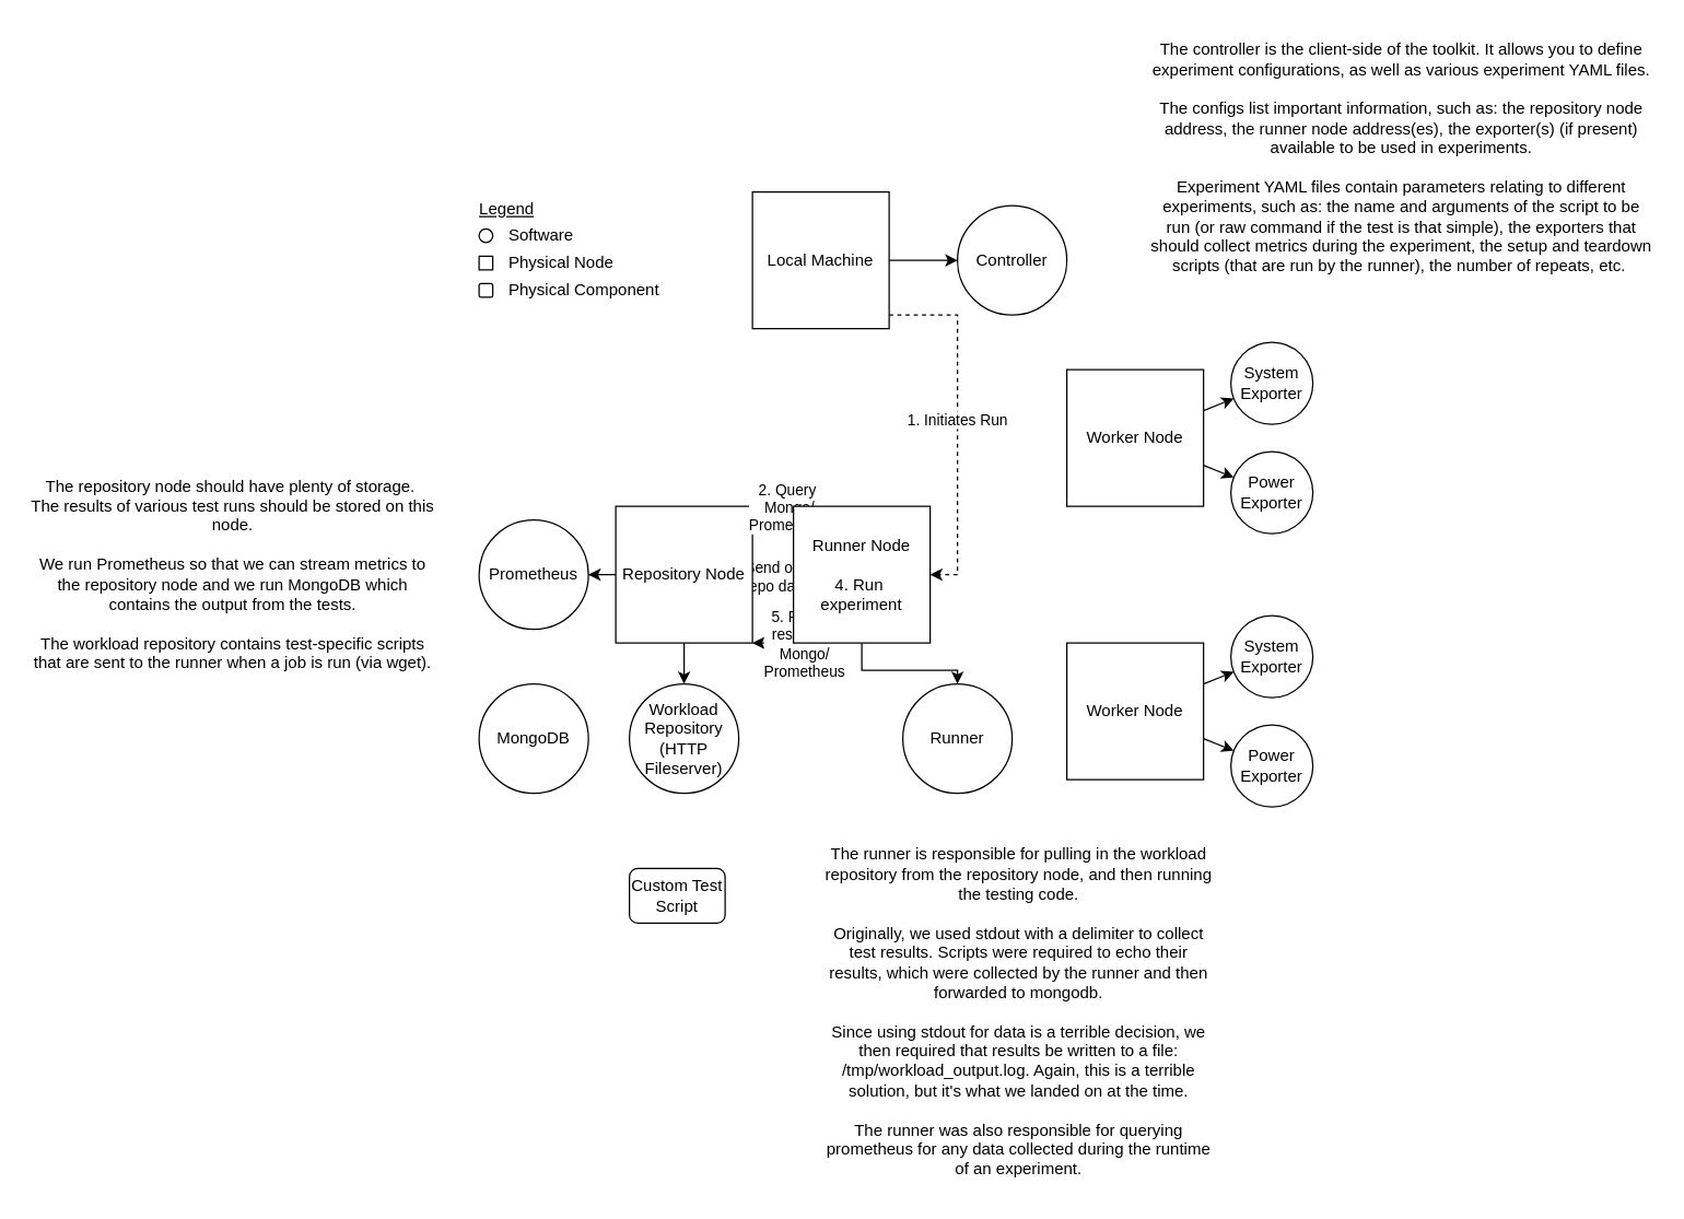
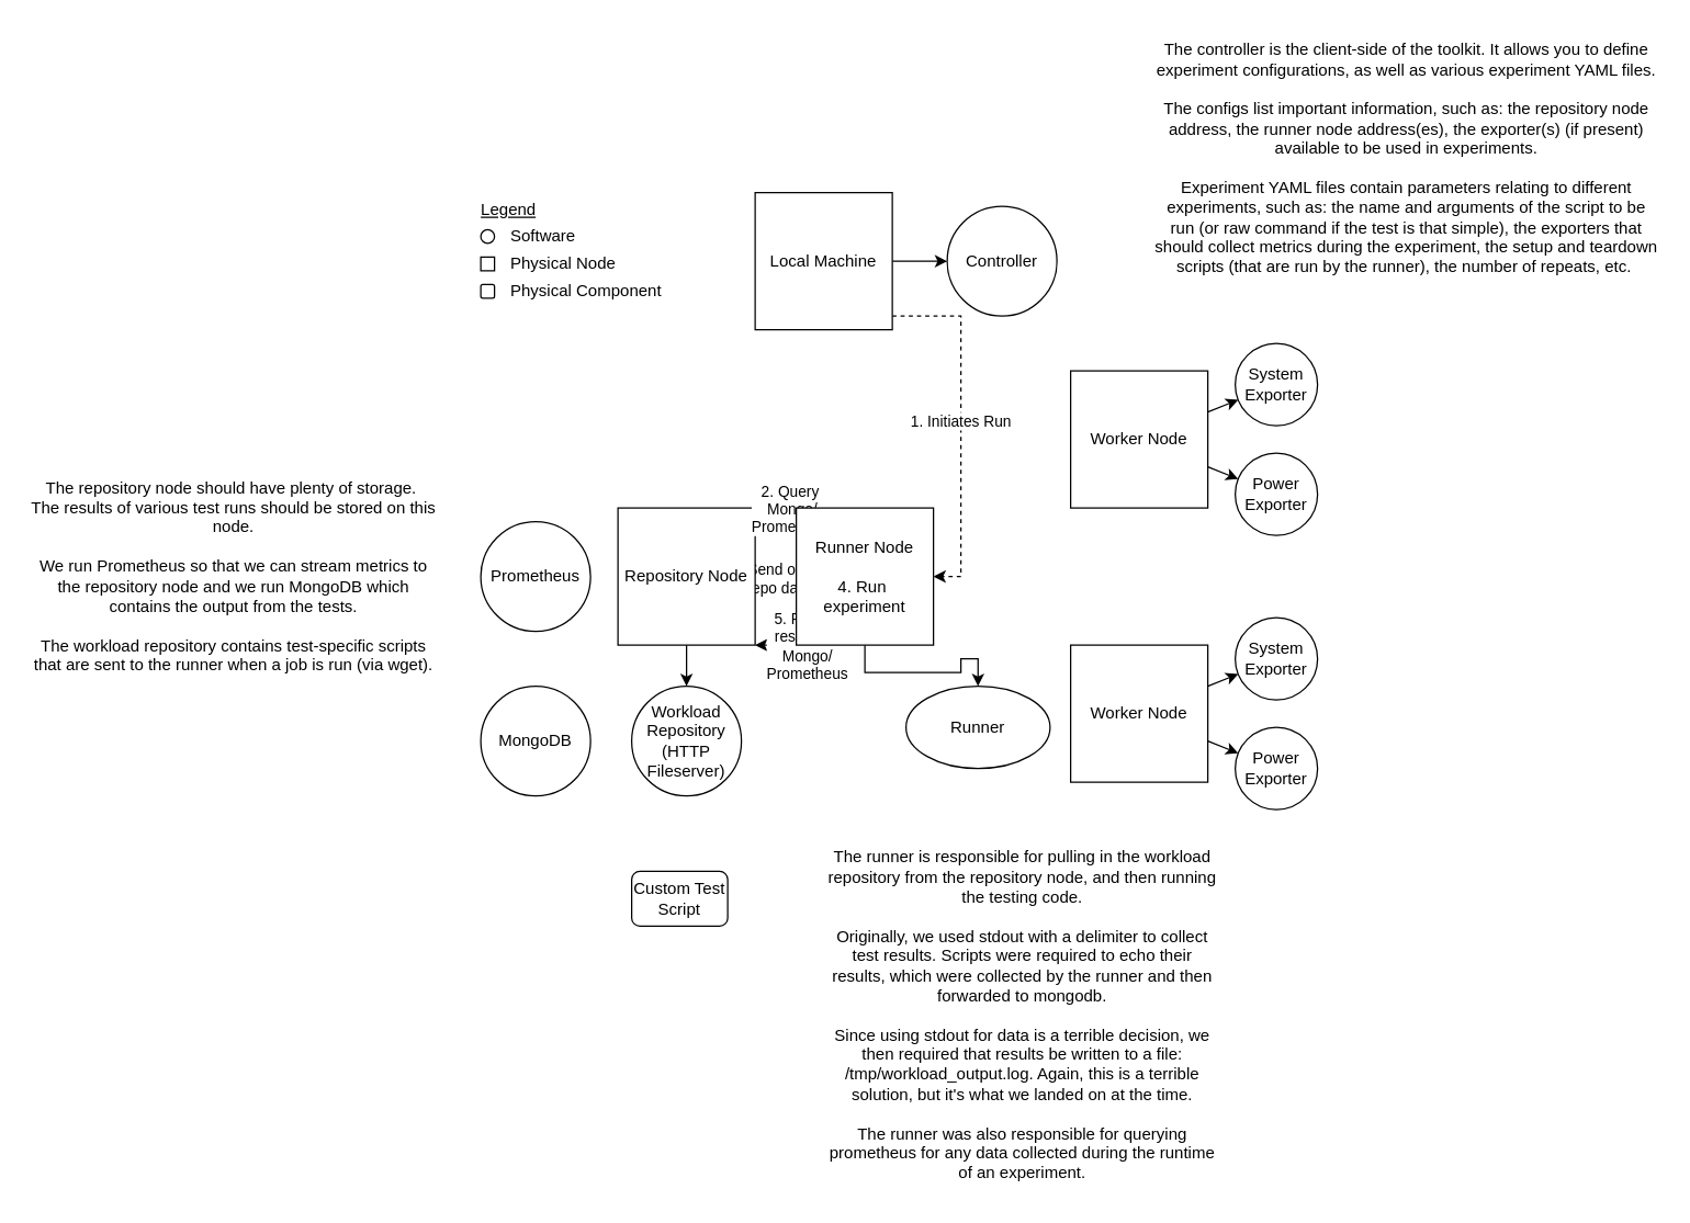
- <mxCell id="41" value="Controller" style="ellipse;whiteSpace=wrap;html=1;aspect=fixed;" vertex="1" parent="1"><mxGeometry x="700" y="150" width="80" height="80" as="geometry" /></mxCell>
+ <mxCell id="41" value="Controller" style="ellipse;whiteSpace=wrap;html=1;aspect=fixed;" vertex="1" parent="1"><mxGeometry x="690" y="150" width="80" height="80" as="geometry" /></mxCell>
- <mxCell id="6" style="edgeStyle=orthogonalEdgeStyle;rounded=0;orthogonalLoop=1;jettySize=auto;html=1;" edge="1" parent="1" source="10" target="23"><mxGeometry relative="1" as="geometry" /></mxCell>
- <mxCell id="26" value="Runner" style="ellipse;whiteSpace=wrap;html=1;" vertex="1" parent="1"><mxGeometry x="660" y="500" width="80" height="80" as="geometry" /></mxCell>
+ <mxCell id="26" value="Runner" style="ellipse;whiteSpace=wrap;html=1;" vertex="1" parent="1"><mxGeometry x="660" y="500" width="105" height="60" as="geometry" /></mxCell>
